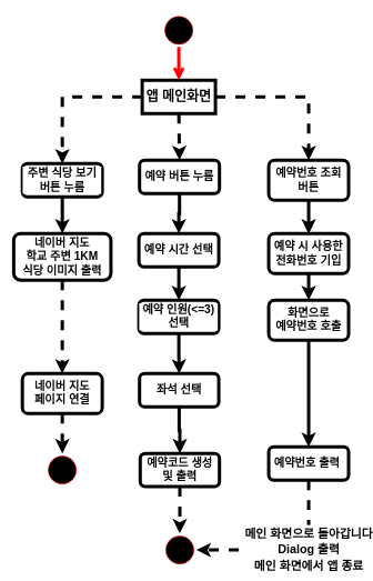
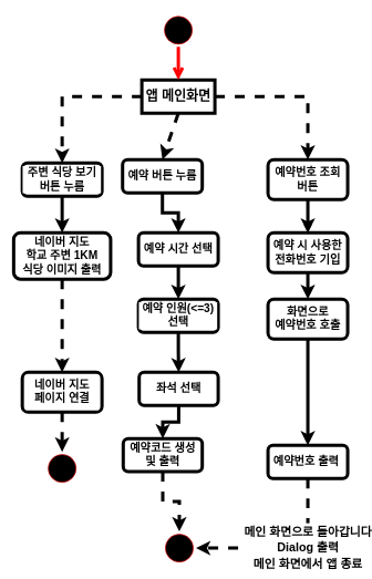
- <mxCell id="5" value="&lt;font style=&quot;font-size: 17px;&quot;&gt;예약 버튼 누름&lt;/font&gt;" style="rounded=1;whiteSpace=wrap;html=1;labelBackgroundColor=#ffffff;fontStyle=1;fontSize=17;strokeWidth=5;fillColor=none;" parent="1" vertex="1"><mxGeometry x="208.99" y="240" width="120" height="50" as="geometry" /></mxCell>
+ <mxCell id="5" value="&lt;font style=&quot;font-size: 17px;&quot;&gt;예약 버튼 누름&lt;/font&gt;" style="rounded=1;whiteSpace=wrap;html=1;labelBackgroundColor=#ffffff;fontStyle=1;fontSize=17;strokeWidth=5;fillColor=none;" parent="1" vertex="1"><mxGeometry x="183.99" y="240" width="120" height="50" as="geometry" /></mxCell>
- <mxCell id="22" value="예약코드 생성&lt;br&gt;및 출력" style="rounded=1;whiteSpace=wrap;html=1;fontSize=17;fontStyle=1;strokeWidth=5;fillColor=none;" parent="1" vertex="1"><mxGeometry x="209.98" y="680" width="119.01" height="49.69" as="geometry" /></mxCell>
+ <mxCell id="22" value="예약코드 생성&lt;br&gt;및 출력" style="rounded=1;whiteSpace=wrap;html=1;fontSize=17;fontStyle=1;strokeWidth=5;fillColor=none;" parent="1" vertex="1"><mxGeometry x="184.98" y="660" width="119.01" height="49.69" as="geometry" /></mxCell>
